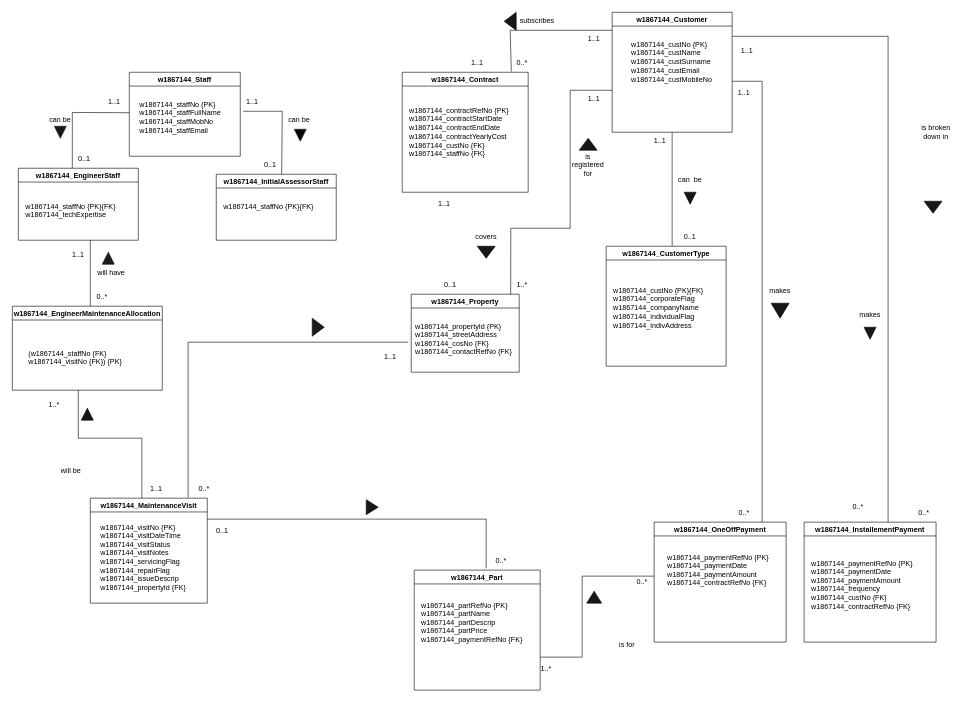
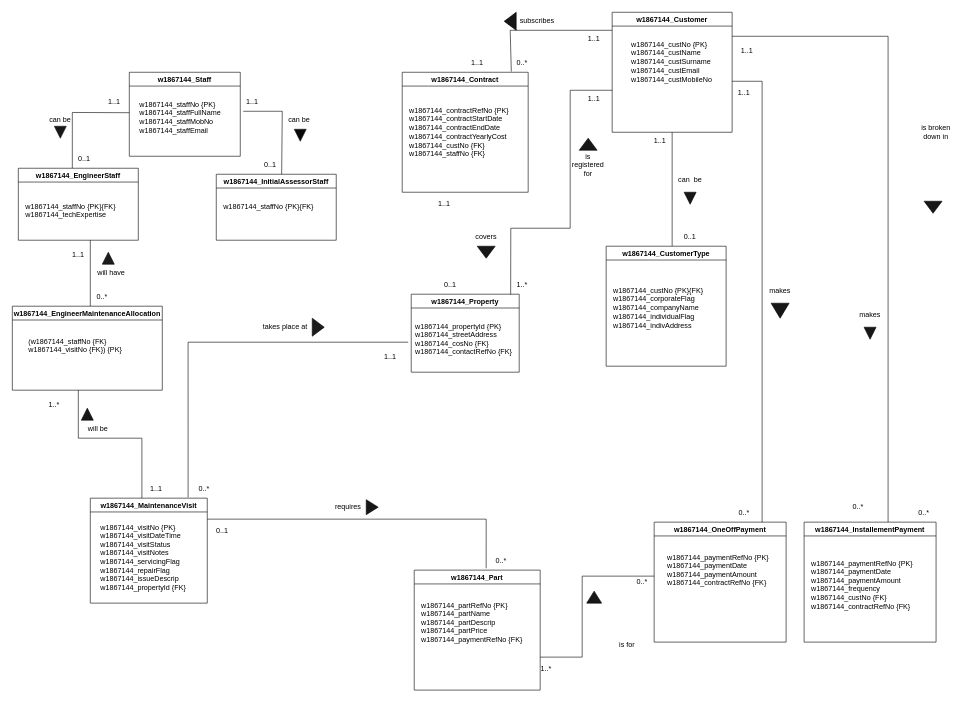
+ <mxCell id="40" value="takes place at" style="text;html=1;strokeColor=none;fillColor=none;align=center;verticalAlign=middle;whiteSpace=wrap;rounded=0;" parent="1" vertex="1"><mxGeometry x="430" y="530" width="90" height="30" as="geometry" /></mxCell>
- <mxCell id="19" value="(w1867144_staffNo {FK}&#13;&#10; w1867144_visitNo {FK}) {PK}" style="text;whiteSpace=wrap;html=1;" parent="18" vertex="1"><mxGeometry x="25" y="65" width="190" height="50" as="geometry" /></mxCell>
+ <mxCell id="19" value="(w1867144_staffNo {FK}&#13;&#10; w1867144_visitNo {FK}) {PK}" style="text;whiteSpace=wrap;html=1;" parent="18" vertex="1"><mxGeometry x="25" y="45" width="190" height="50" as="geometry" /></mxCell>
- <mxCell id="27" value="will be" style="text;html=1;strokeColor=none;fillColor=none;align=center;verticalAlign=middle;whiteSpace=wrap;rounded=0;" parent="1" vertex="1"><mxGeometry x="87.5" y="770" width="60" height="30" as="geometry" /></mxCell>
+ <mxCell id="27" value="will be" style="text;html=1;strokeColor=none;fillColor=none;align=center;verticalAlign=middle;whiteSpace=wrap;rounded=0;" parent="1" vertex="1"><mxGeometry x="132.5" y="700" width="60" height="30" as="geometry" /></mxCell>
+ <mxCell id="48" value="requires" style="text;html=1;strokeColor=none;fillColor=none;align=center;verticalAlign=middle;whiteSpace=wrap;rounded=0;" parent="1" vertex="1"><mxGeometry x="550" y="830" width="60" height="30" as="geometry" /></mxCell>
